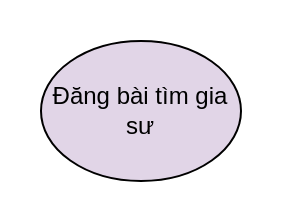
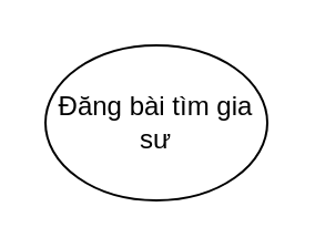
- <mxCell id="2" value="Đăng bài tìm gia sư" style="ellipse;whiteSpace=wrap;html=1;fillColor=#e1d5e7;" vertex="1" parent="1"><mxGeometry x="20" y="20" width="100" height="70" as="geometry" /></mxCell>
+ <mxCell id="2" value="Đăng bài tìm gia sư" style="ellipse;whiteSpace=wrap;html=1;" vertex="1" parent="1"><mxGeometry x="20" y="20" width="100" height="70" as="geometry" /></mxCell>
